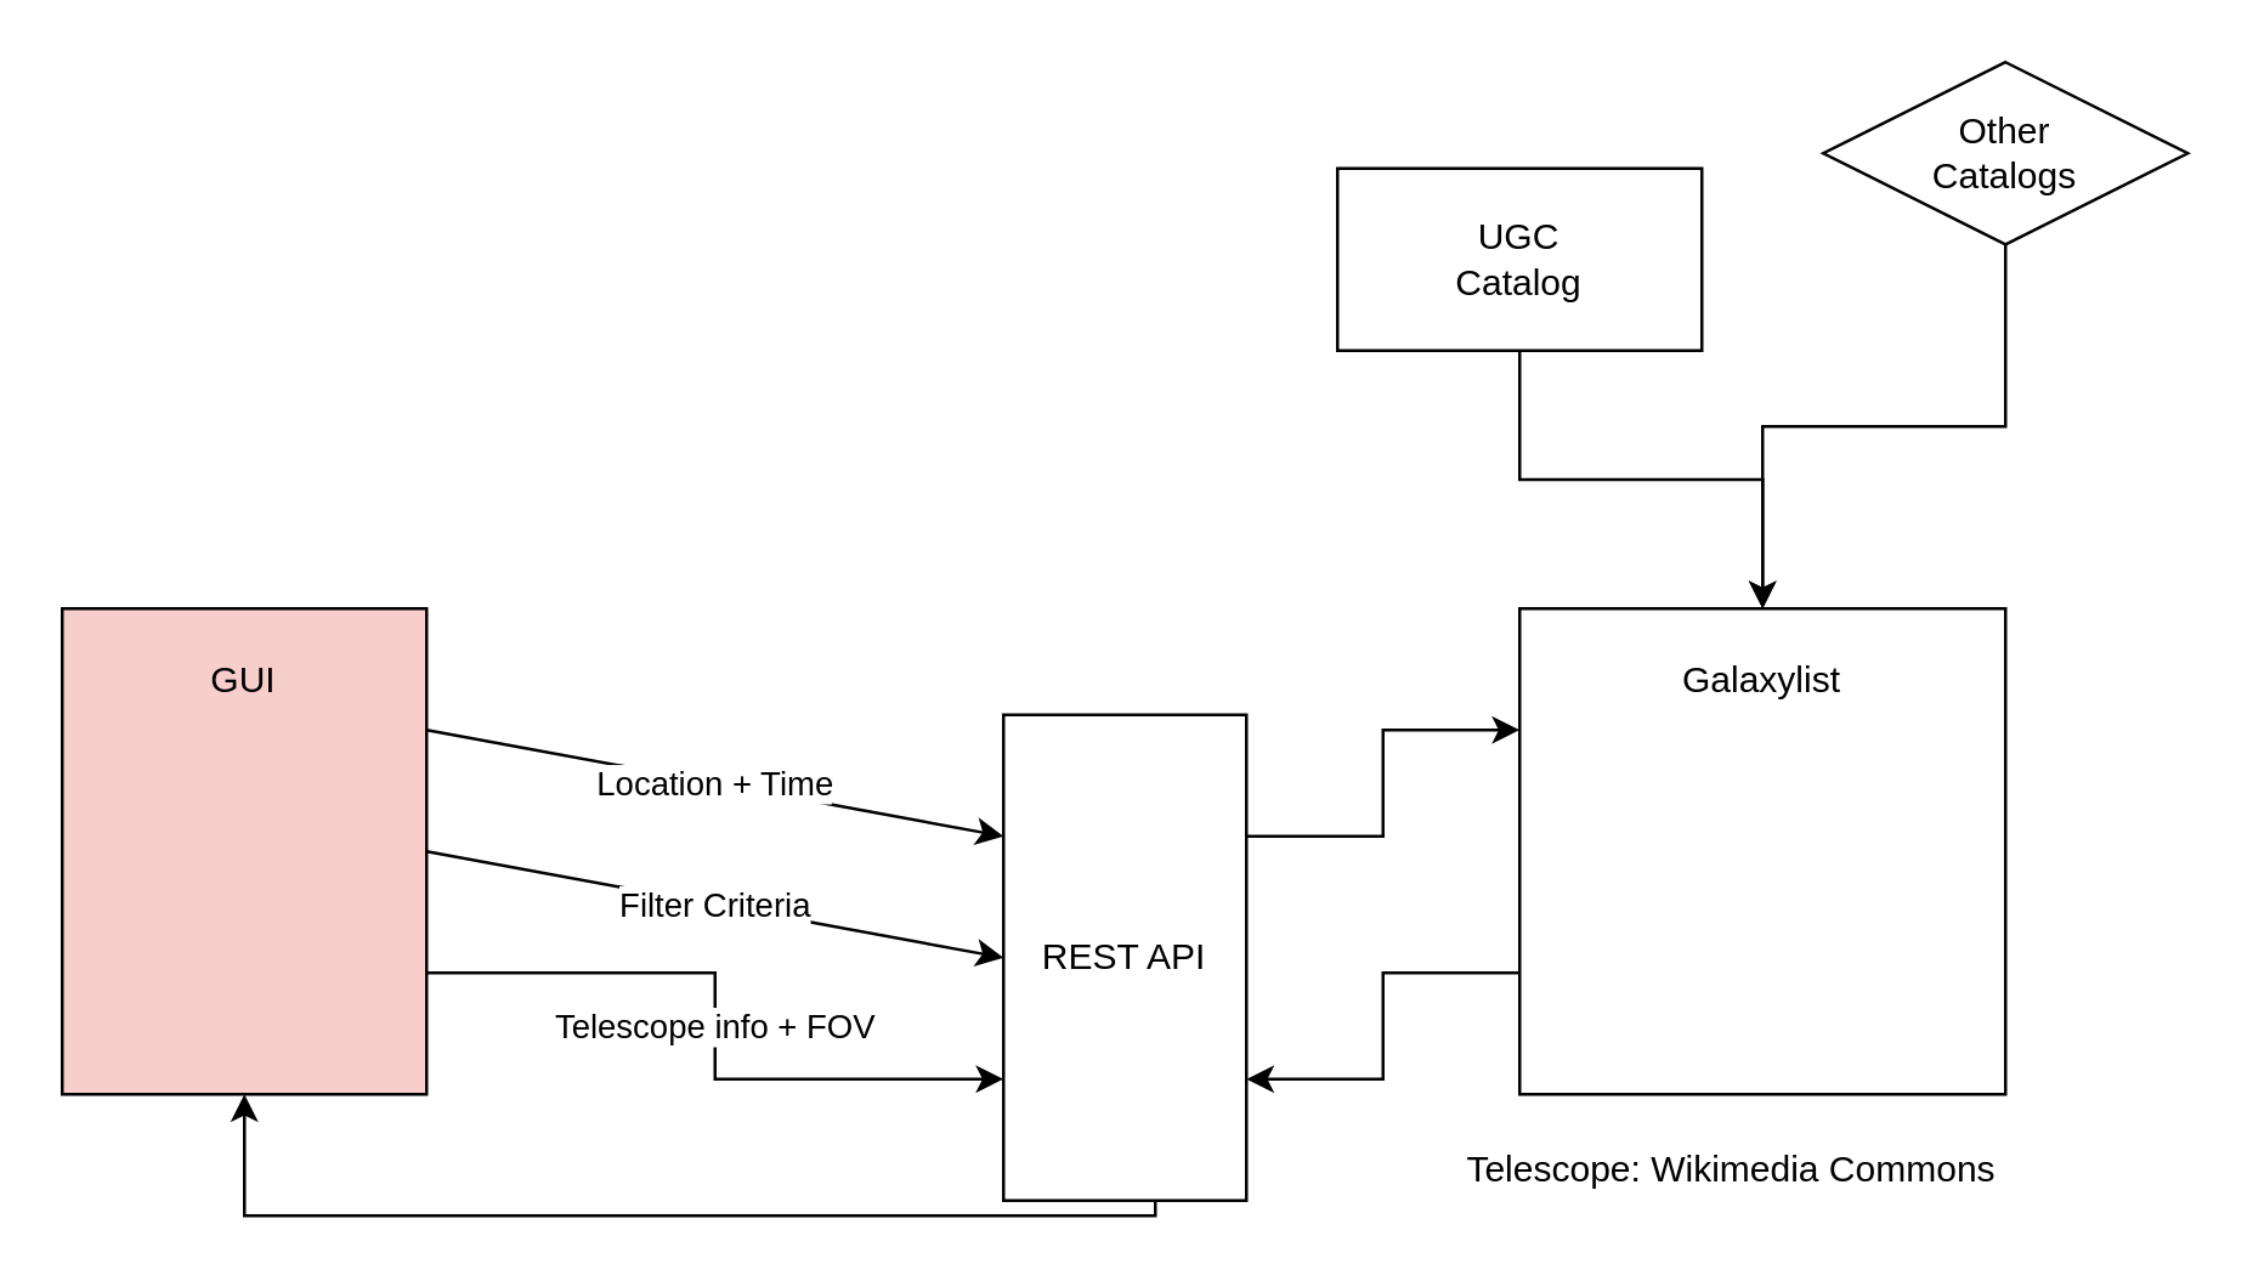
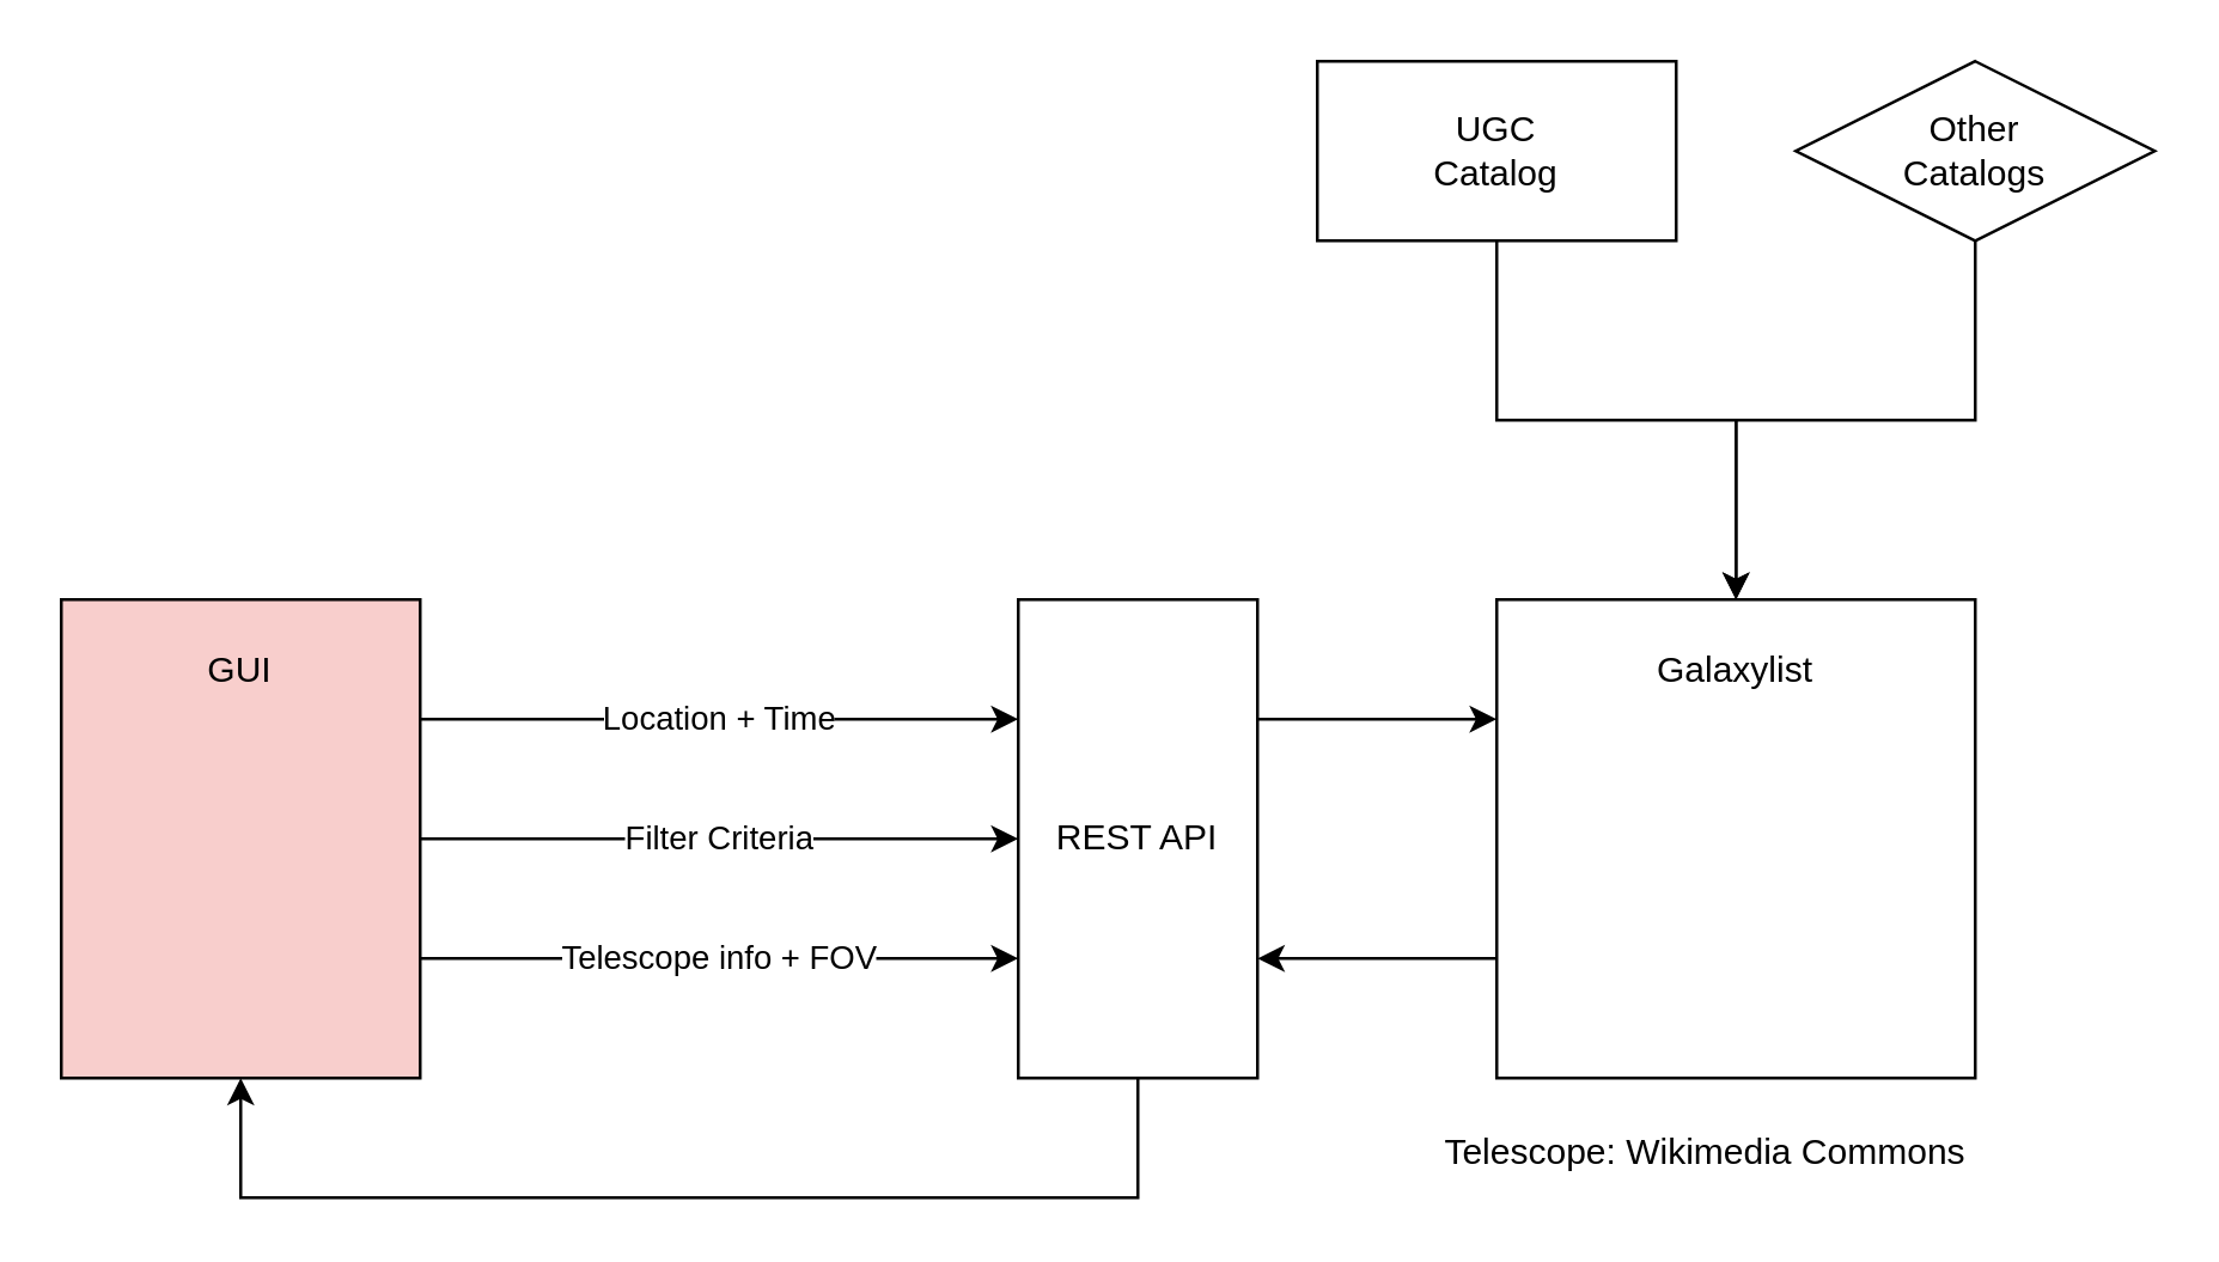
- <mxCell id="12" value="&lt;div&gt;UGC&lt;/div&gt;&lt;div&gt;Catalog&lt;br&gt;&lt;/div&gt;" style="rounded=0;whiteSpace=wrap;html=1;" vertex="1" parent="1"><mxGeometry x="440" y="55" width="120" height="60" as="geometry" /></mxCell>
+ <mxCell id="12" value="&lt;div&gt;UGC&lt;/div&gt;&lt;div&gt;Catalog&lt;br&gt;&lt;/div&gt;" style="rounded=0;whiteSpace=wrap;html=1;" vertex="1" parent="1"><mxGeometry x="440" y="20" width="120" height="60" as="geometry" /></mxCell>
- <mxCell id="6" value="REST API" style="rounded=0;whiteSpace=wrap;html=1;" vertex="1" parent="1"><mxGeometry x="330" y="235" width="80" height="160" as="geometry" /></mxCell>
+ <mxCell id="6" value="REST API" style="rounded=0;whiteSpace=wrap;html=1;" vertex="1" parent="1"><mxGeometry x="340" y="200" width="80" height="160" as="geometry" /></mxCell>
